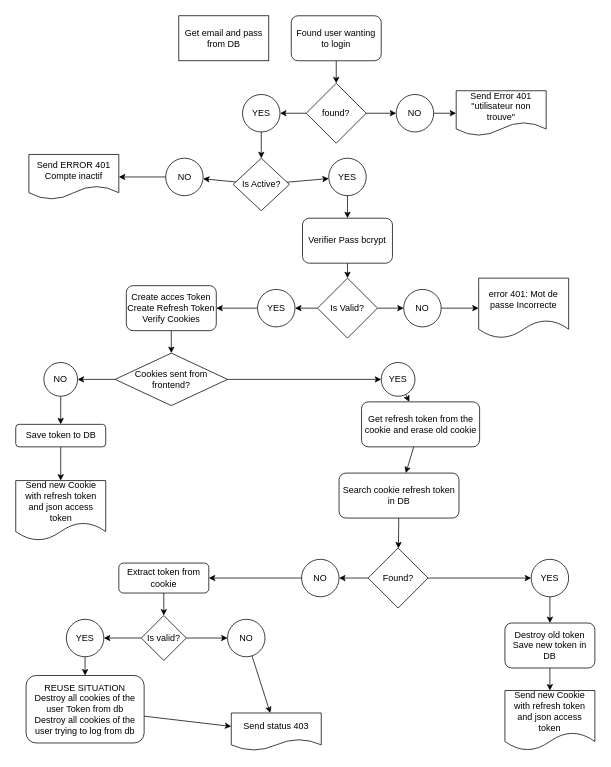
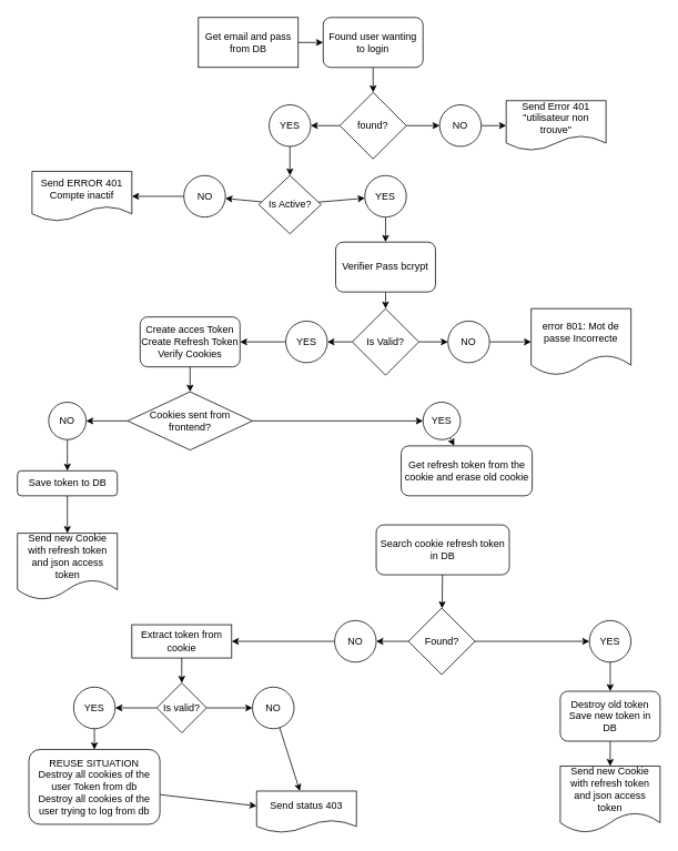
+ <mxCell id="2" value="" style="edgeStyle=none;html=1;" parent="1" source="3" target="5" edge="1"><mxGeometry relative="1" as="geometry" /></mxCell>
- <mxCell id="31" value="error 401: Mot de passe Incorrecte" style="shape=document;whiteSpace=wrap;html=1;boundedLbl=1;" parent="1" vertex="1"><mxGeometry x="638" y="370" width="120" height="80" as="geometry" /></mxCell>
+ <mxCell id="31" value="error 801: Mot de passe Incorrecte" style="shape=document;whiteSpace=wrap;html=1;boundedLbl=1;" parent="1" vertex="1"><mxGeometry x="638" y="370" width="120" height="80" as="geometry" /></mxCell>
- <mxCell id="44" value="" style="edgeStyle=none;html=1;" parent="1" source="45" target="47" edge="1"><mxGeometry relative="1" as="geometry" /></mxCell>
- <mxCell id="56" value="Extract token from cookie" style="rounded=1;whiteSpace=wrap;html=1;" parent="1" vertex="1"><mxGeometry x="158" y="750" width="120" height="40" as="geometry" /></mxCell>
+ <mxCell id="56" value="Extract token from cookie" style="whiteSpace=wrap;html=1;rounded=0;" parent="1" vertex="1"><mxGeometry x="158" y="750" width="120" height="40" as="geometry" /></mxCell>
